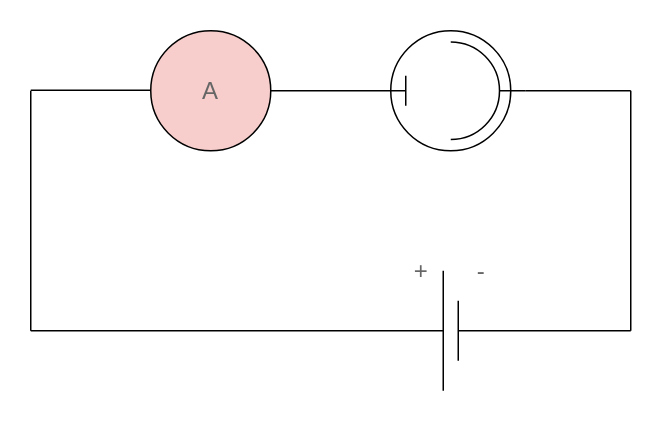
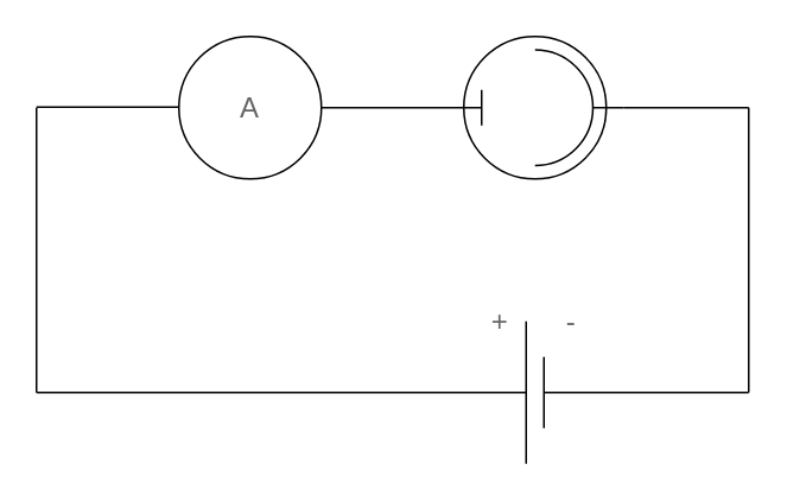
- <mxCell id="3" value="&lt;font style=&quot;font-size: 16px;&quot;&gt;A&lt;/font&gt;" style="ellipse;whiteSpace=wrap;html=1;aspect=fixed;fontSize=16;fontColor=#666666;fillColor=#f8cecc;" vertex="1" parent="1"><mxGeometry x="100" y="20" width="80" height="80" as="geometry" /></mxCell>
+ <mxCell id="3" value="&lt;font style=&quot;font-size: 16px;&quot;&gt;A&lt;/font&gt;" style="ellipse;whiteSpace=wrap;html=1;aspect=fixed;fontSize=16;fontColor=#666666;" vertex="1" parent="1"><mxGeometry x="100" y="20" width="80" height="80" as="geometry" /></mxCell>
